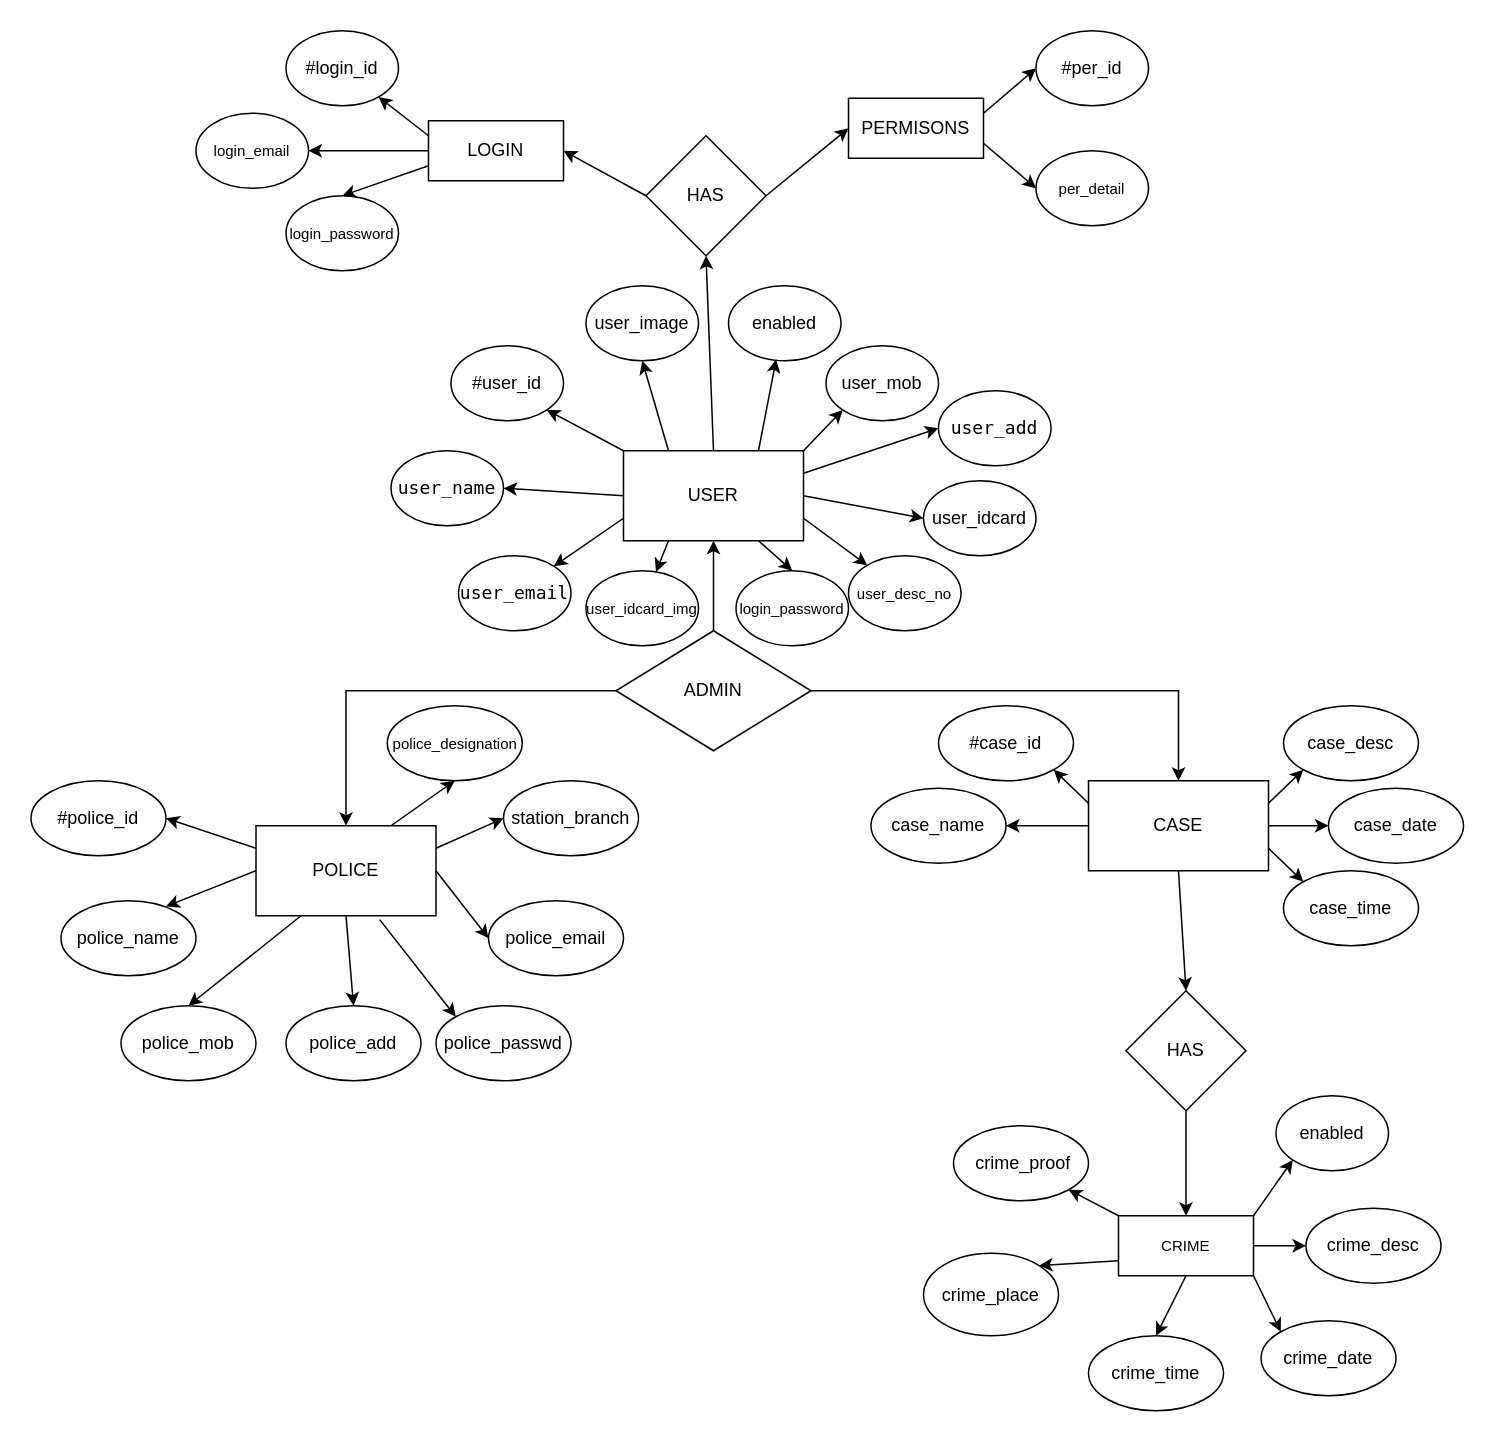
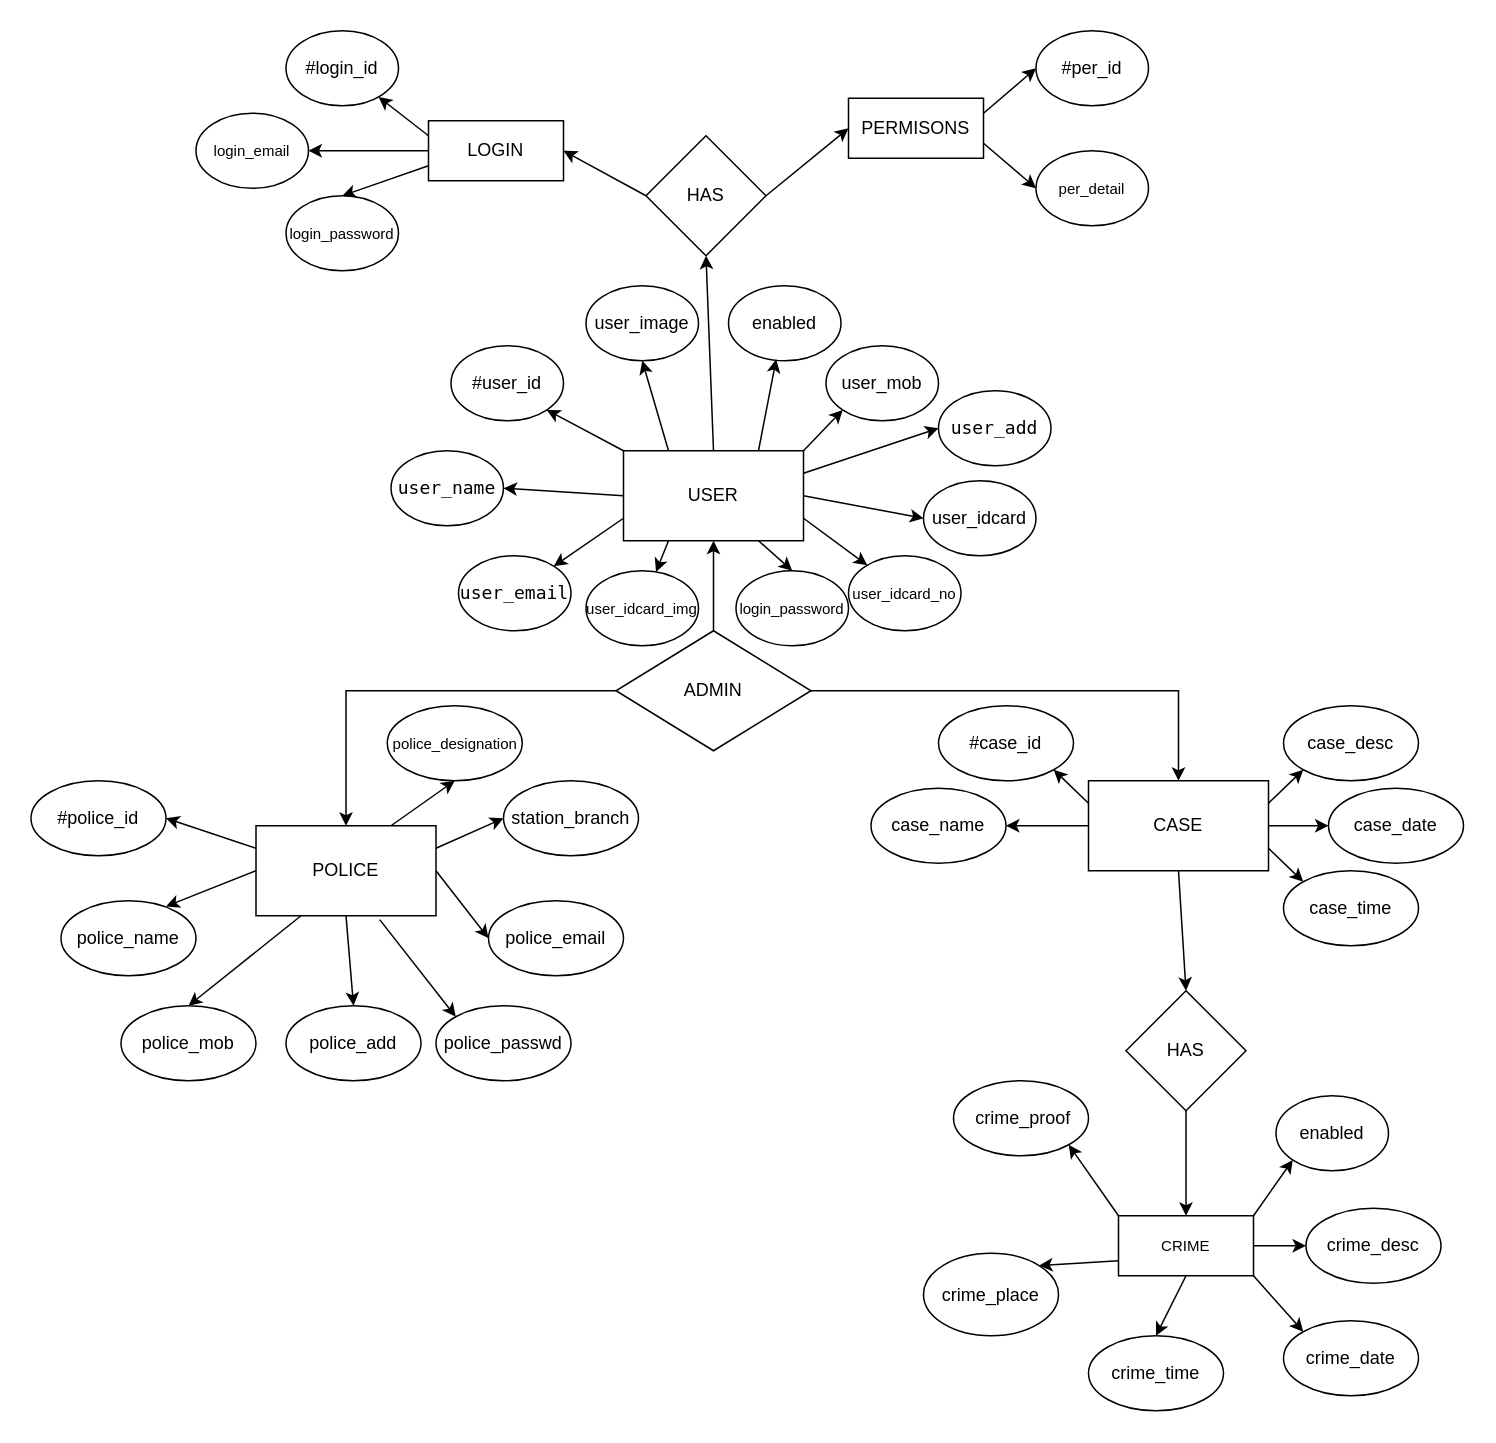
- <mxCell id="36" value="&lt;font style=&quot;font-size: 10px&quot;&gt;user_desc_no&lt;/font&gt;" style="ellipse;whiteSpace=wrap;html=1;" parent="1" vertex="1"><mxGeometry x="565" y="370" width="75" height="50" as="geometry" /></mxCell>
+ <mxCell id="36" value="&lt;font style=&quot;font-size: 10px&quot;&gt;user_idcard_no&lt;/font&gt;" style="ellipse;whiteSpace=wrap;html=1;" parent="1" vertex="1"><mxGeometry x="565" y="370" width="75" height="50" as="geometry" /></mxCell>
- <mxCell id="79" value="&amp;nbsp;crime_proof" style="ellipse;whiteSpace=wrap;html=1;" parent="1" vertex="1"><mxGeometry x="635" y="750" width="90" height="50" as="geometry" /></mxCell>
+ <mxCell id="79" value="&amp;nbsp;crime_proof" style="ellipse;whiteSpace=wrap;html=1;" parent="1" vertex="1"><mxGeometry x="635" y="720" width="90" height="50" as="geometry" /></mxCell>
- <mxCell id="61" value="crime_date" style="ellipse;whiteSpace=wrap;html=1;" parent="1" vertex="1"><mxGeometry x="840" y="880" width="90" height="50" as="geometry" /></mxCell>
+ <mxCell id="61" value="crime_date" style="ellipse;whiteSpace=wrap;html=1;" parent="1" vertex="1"><mxGeometry x="855" y="880" width="90" height="50" as="geometry" /></mxCell>
